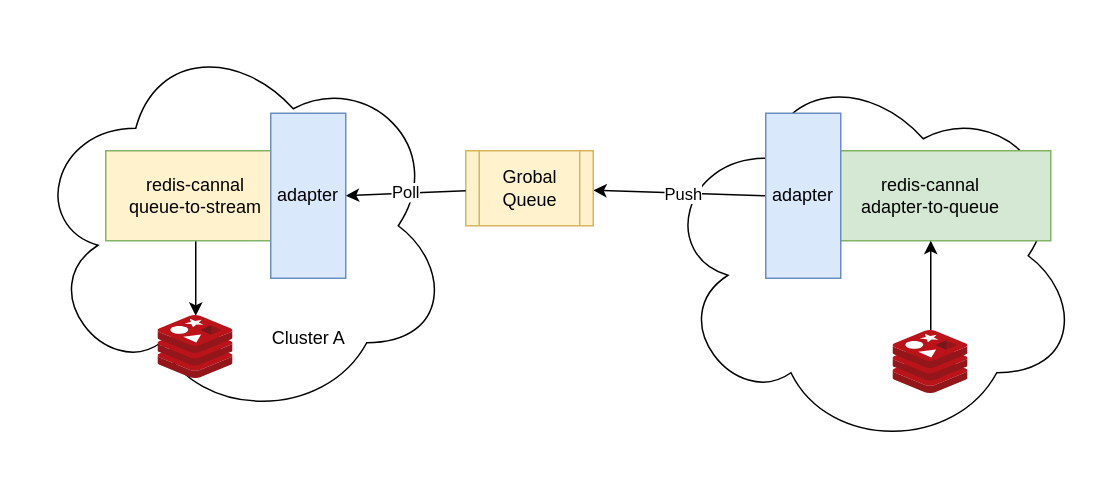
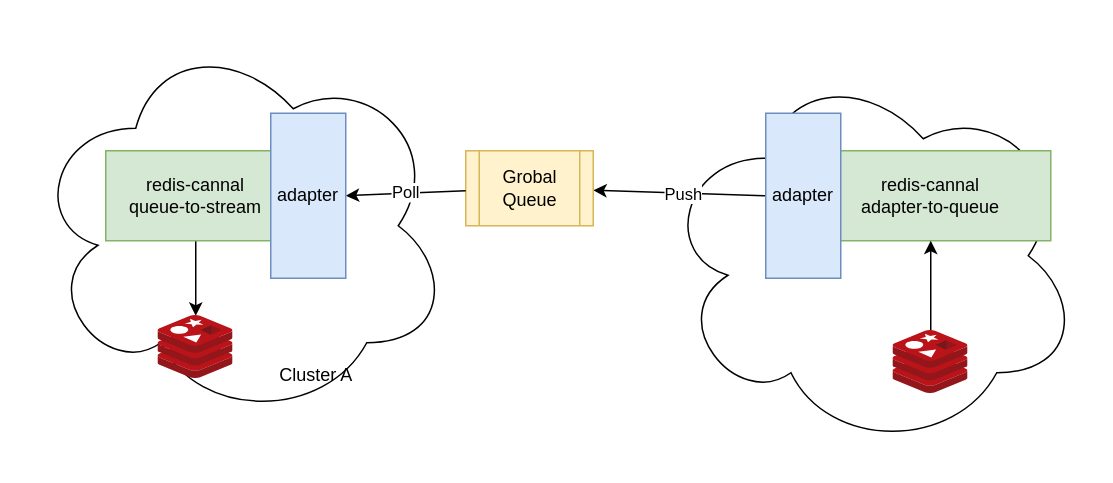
- <mxCell id="14" value="redis-cannal&lt;br&gt;queue-to-stream" style="rounded=0;whiteSpace=wrap;html=1;fillColor=#fff2cc;strokeColor=#82b366;" vertex="1" parent="1"><mxGeometry x="70" y="100" width="120" height="60" as="geometry" /></mxCell>
+ <mxCell id="14" value="redis-cannal&lt;br&gt;queue-to-stream" style="rounded=0;whiteSpace=wrap;html=1;fillColor=#d5e8d4;strokeColor=#82b366;" vertex="1" parent="1"><mxGeometry x="70" y="100" width="120" height="60" as="geometry" /></mxCell>
- <mxCell id="16" value="Cluster A" style="text;html=1;align=center;verticalAlign=middle;resizable=0;points=[];autosize=1;strokeColor=none;fillColor=none;" vertex="1" parent="1"><mxGeometry x="170" y="210" width="70" height="30" as="geometry" /></mxCell>
+ <mxCell id="16" value="Cluster A" style="text;html=1;align=center;verticalAlign=middle;resizable=0;points=[];autosize=1;strokeColor=none;fillColor=none;" vertex="1" parent="1"><mxGeometry x="175" y="235" width="70" height="30" as="geometry" /></mxCell>
